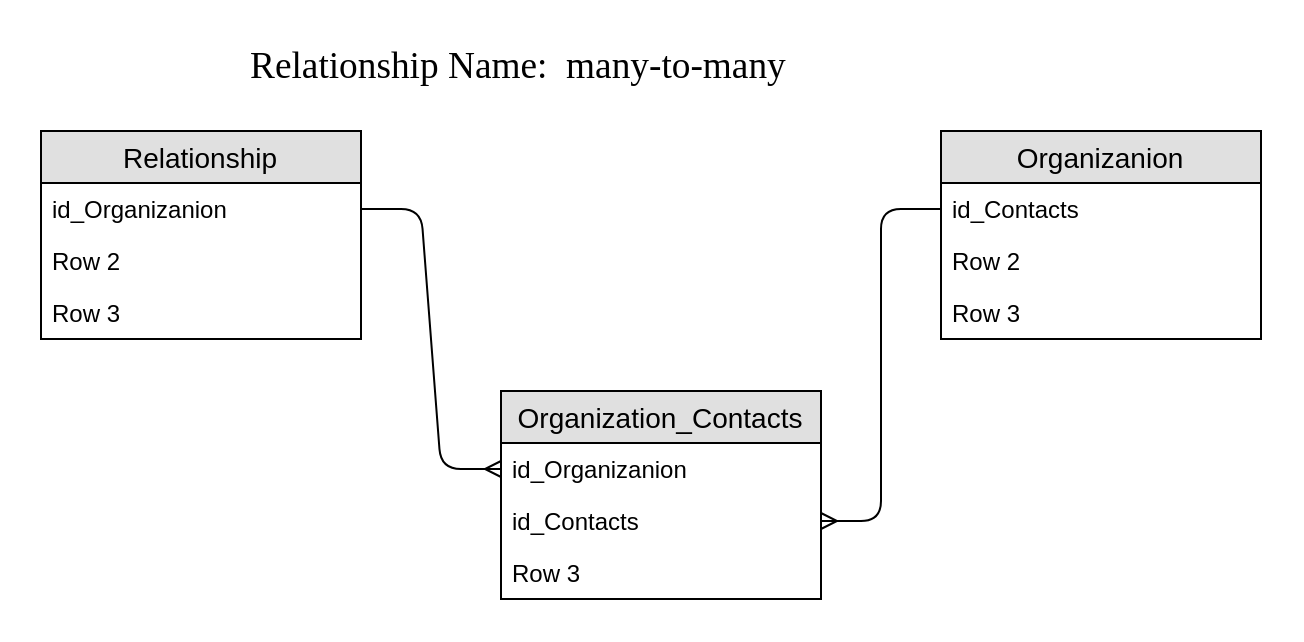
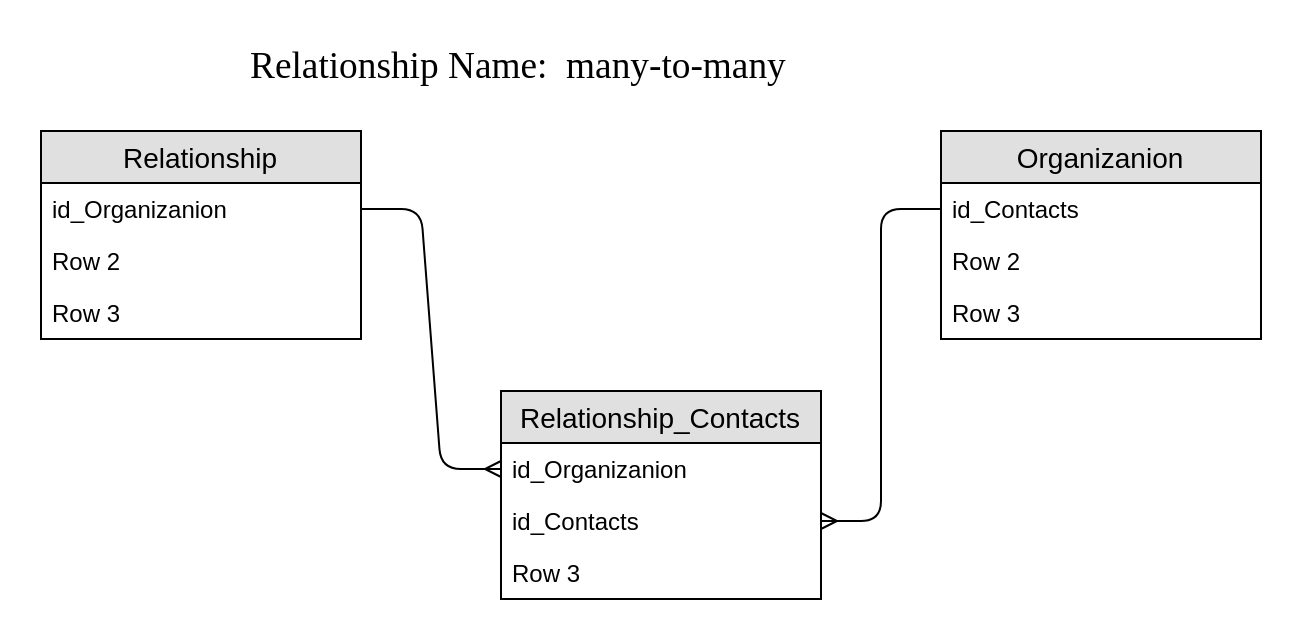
- <mxCell id="10" value="Organization_Contacts" style="swimlane;fontStyle=0;childLayout=stackLayout;horizontal=1;startSize=26;fillColor=#e0e0e0;horizontalStack=0;resizeParent=1;resizeParentMax=0;resizeLast=0;collapsible=1;marginBottom=0;swimlaneFillColor=#ffffff;align=center;fontSize=14;" parent="1" vertex="1"><mxGeometry x="250" y="195" width="160" height="104" as="geometry" /></mxCell>
+ <mxCell id="10" value="Relationship_Contacts" style="swimlane;fontStyle=0;childLayout=stackLayout;horizontal=1;startSize=26;fillColor=#e0e0e0;horizontalStack=0;resizeParent=1;resizeParentMax=0;resizeLast=0;collapsible=1;marginBottom=0;swimlaneFillColor=#ffffff;align=center;fontSize=14;" parent="1" vertex="1"><mxGeometry x="250" y="195" width="160" height="104" as="geometry" /></mxCell>
